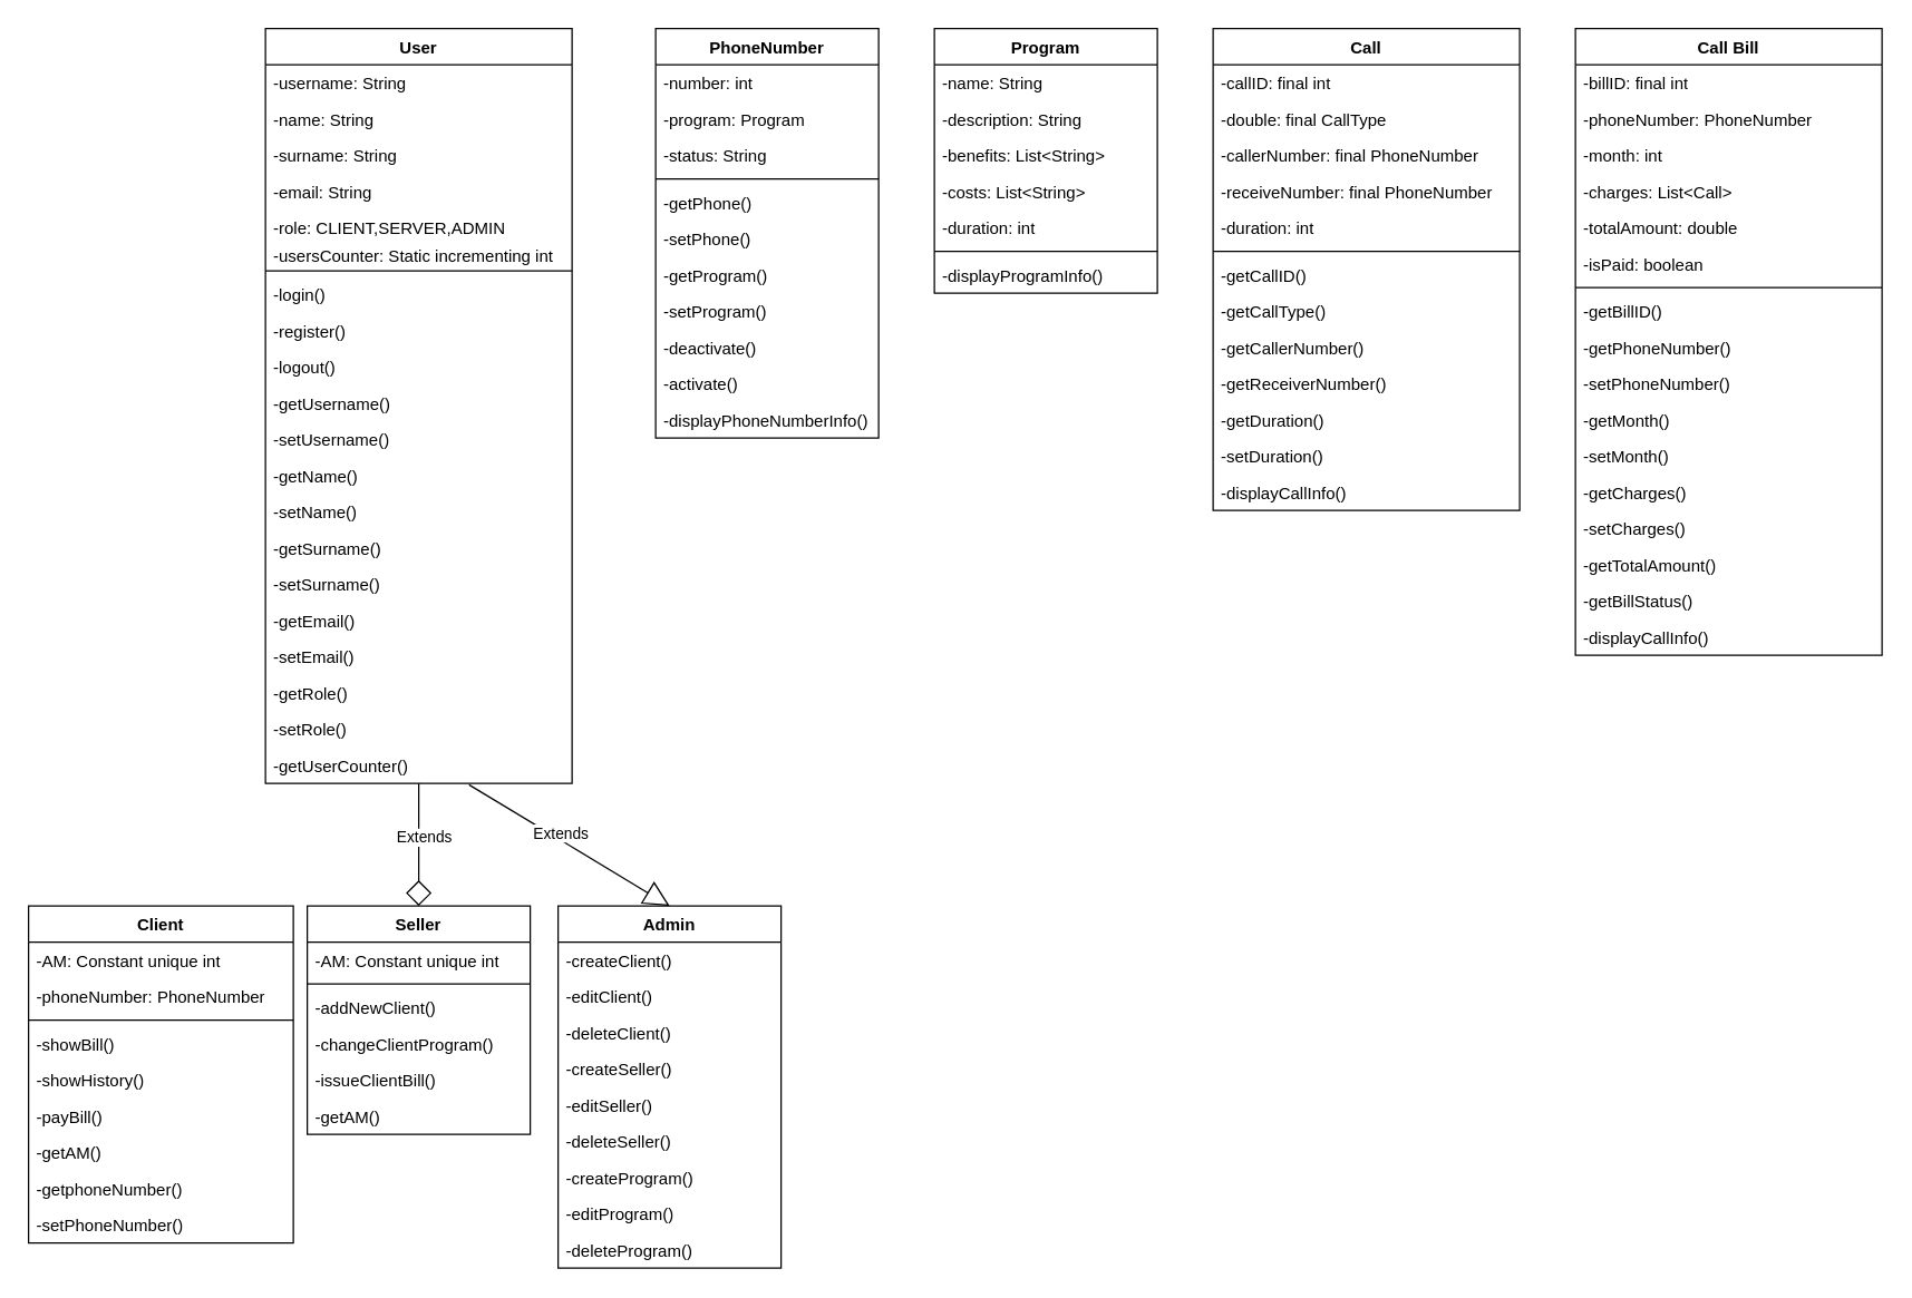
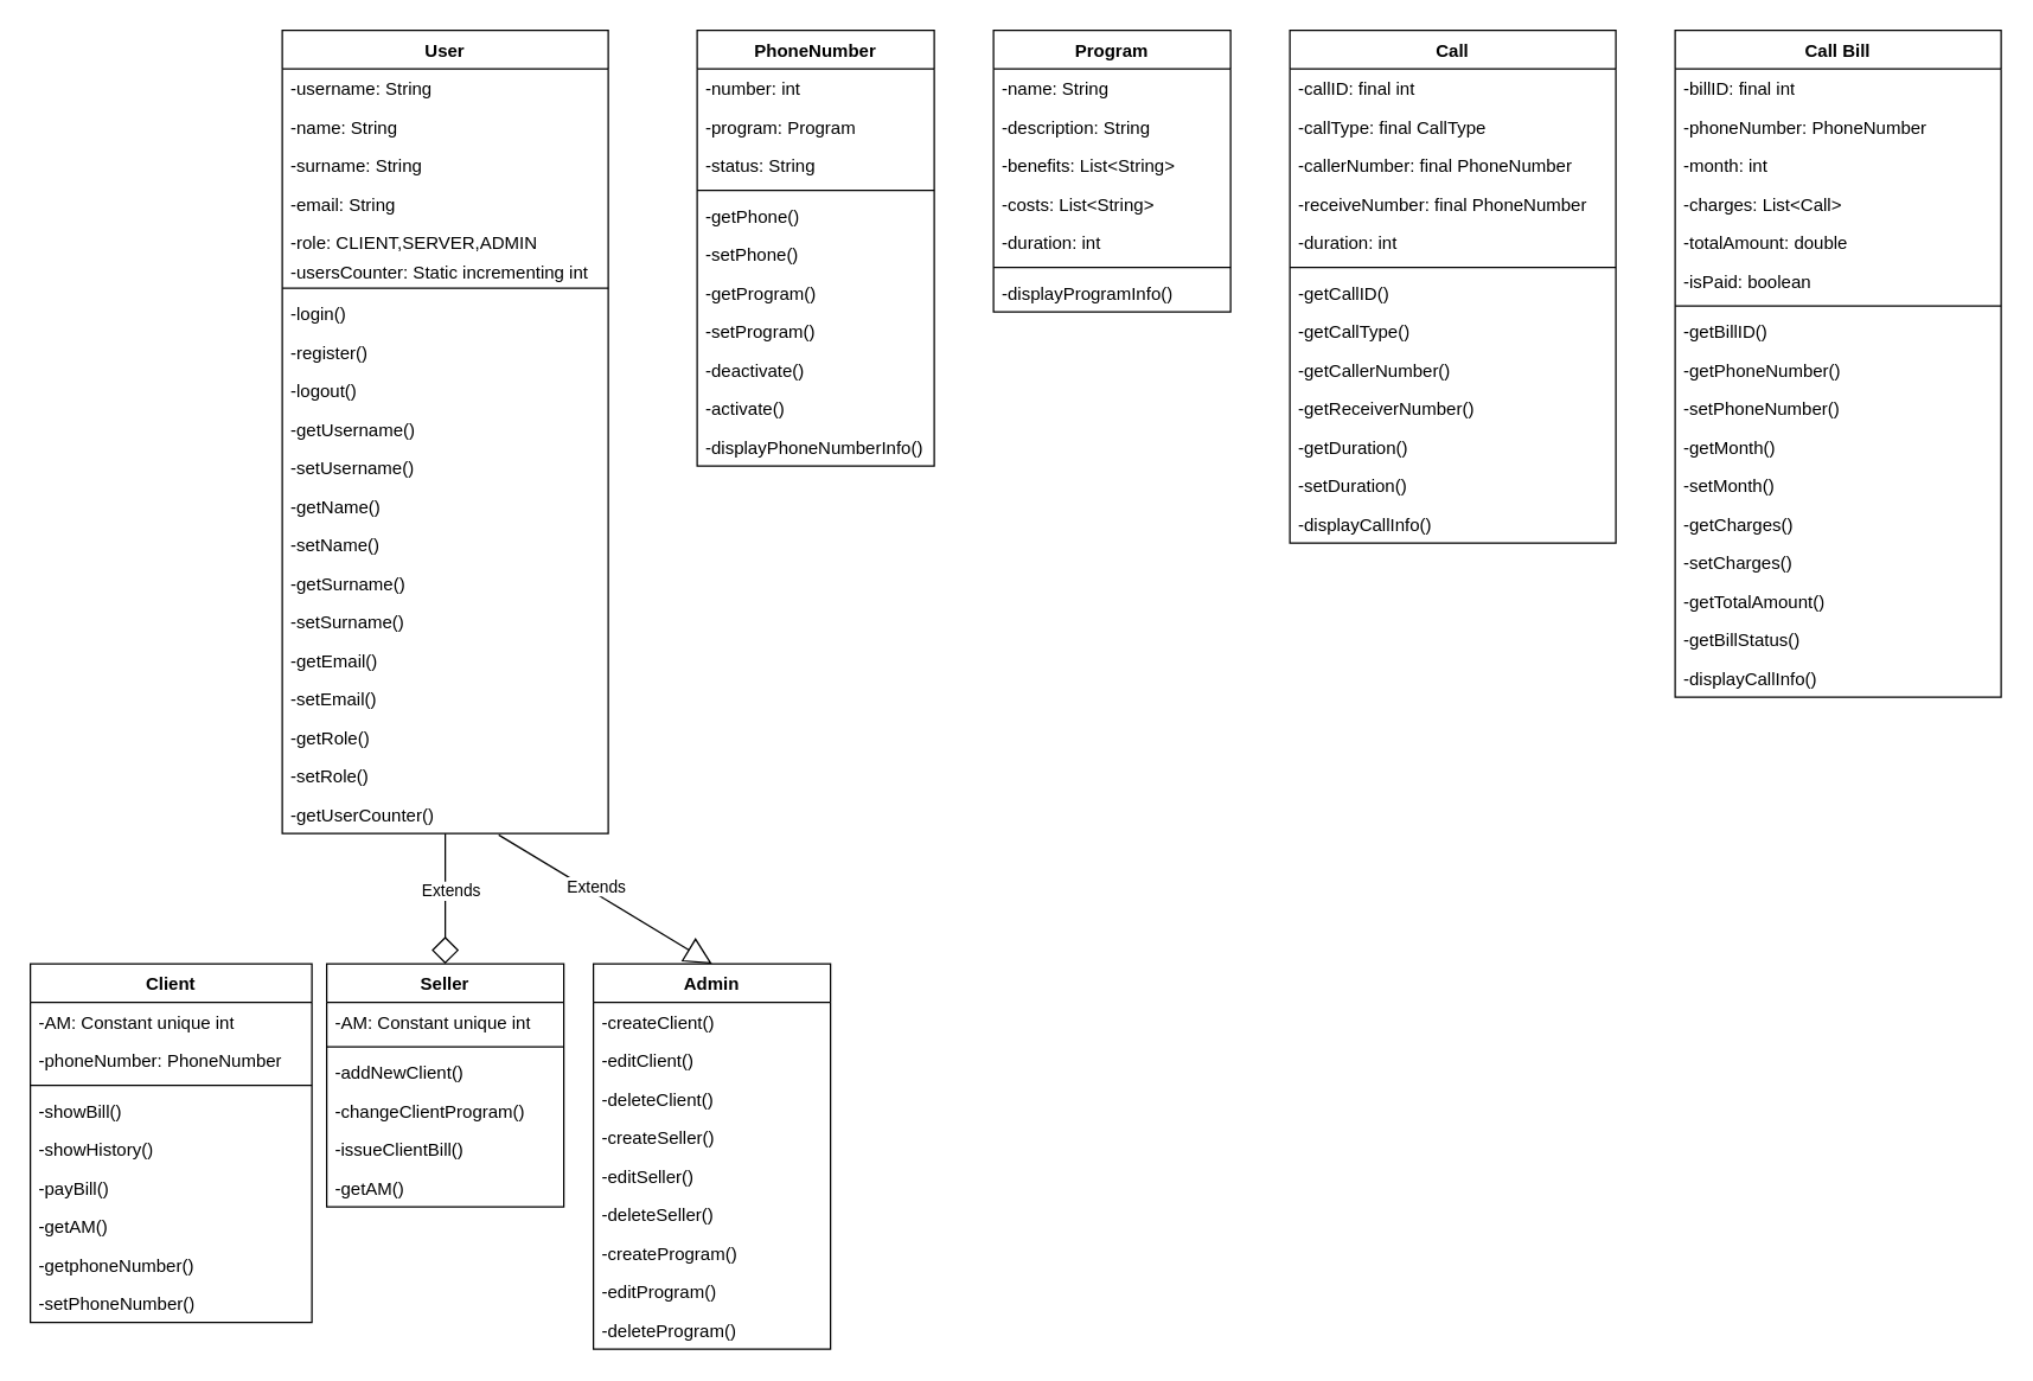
- <mxCell id="75" value="-double: final CallType" style="text;strokeColor=none;fillColor=none;align=left;verticalAlign=top;spacingLeft=4;spacingRight=4;overflow=hidden;rotatable=0;points=[[0,0.5],[1,0.5]];portConstraint=eastwest;whiteSpace=wrap;html=1;" vertex="1" parent="73"><mxGeometry y="52" width="220" height="26" as="geometry" /></mxCell>
+ <mxCell id="75" value="-callType: final CallType" style="text;strokeColor=none;fillColor=none;align=left;verticalAlign=top;spacingLeft=4;spacingRight=4;overflow=hidden;rotatable=0;points=[[0,0.5],[1,0.5]];portConstraint=eastwest;whiteSpace=wrap;html=1;" vertex="1" parent="73"><mxGeometry y="52" width="220" height="26" as="geometry" /></mxCell>
